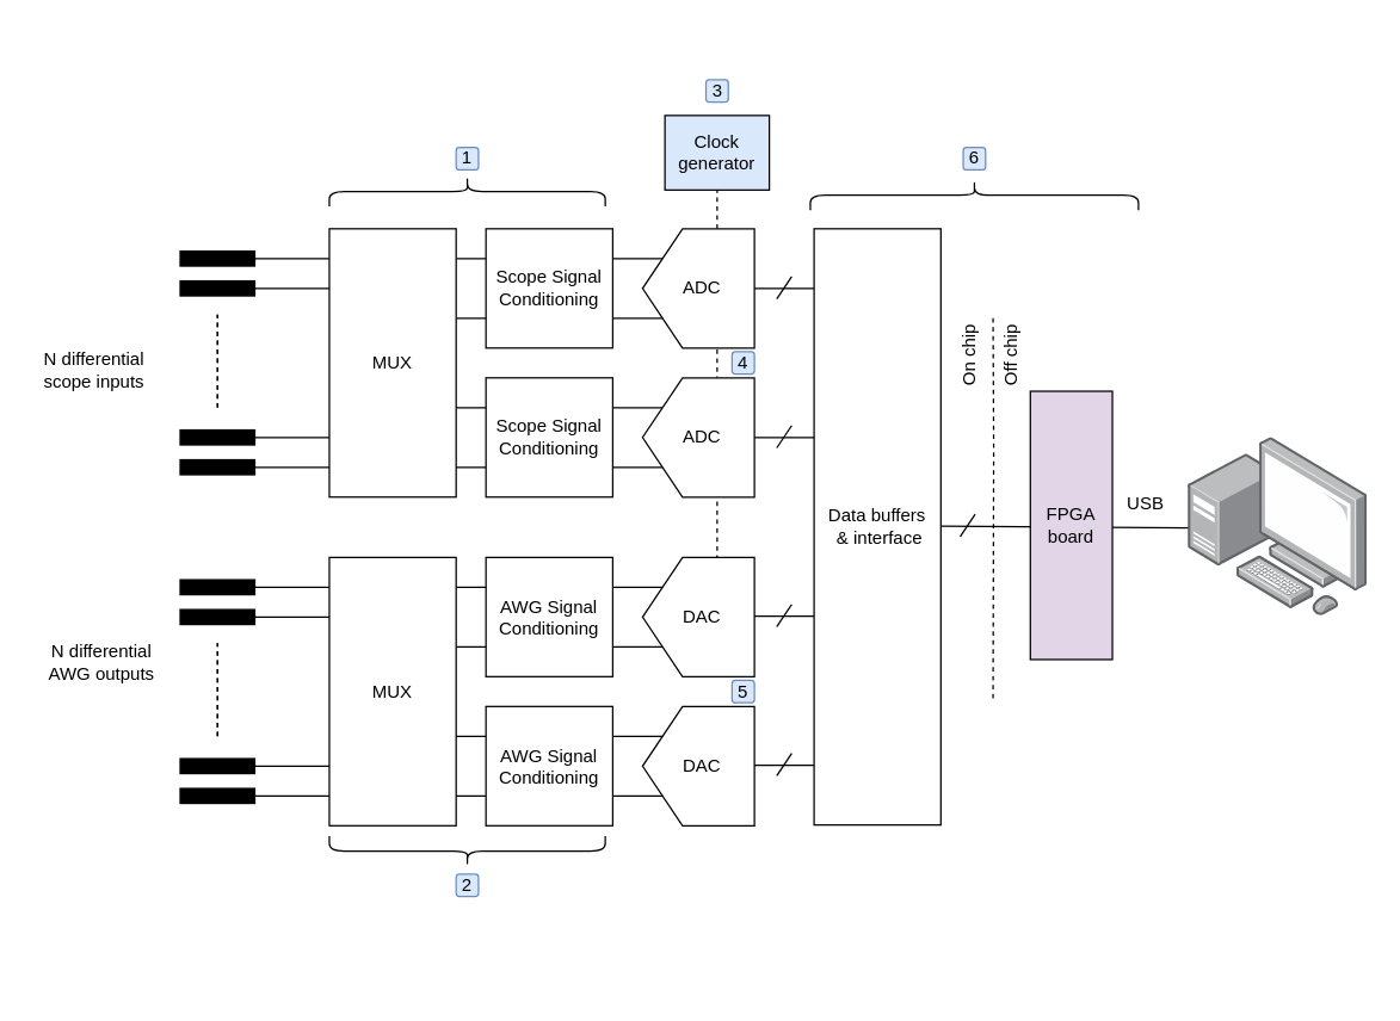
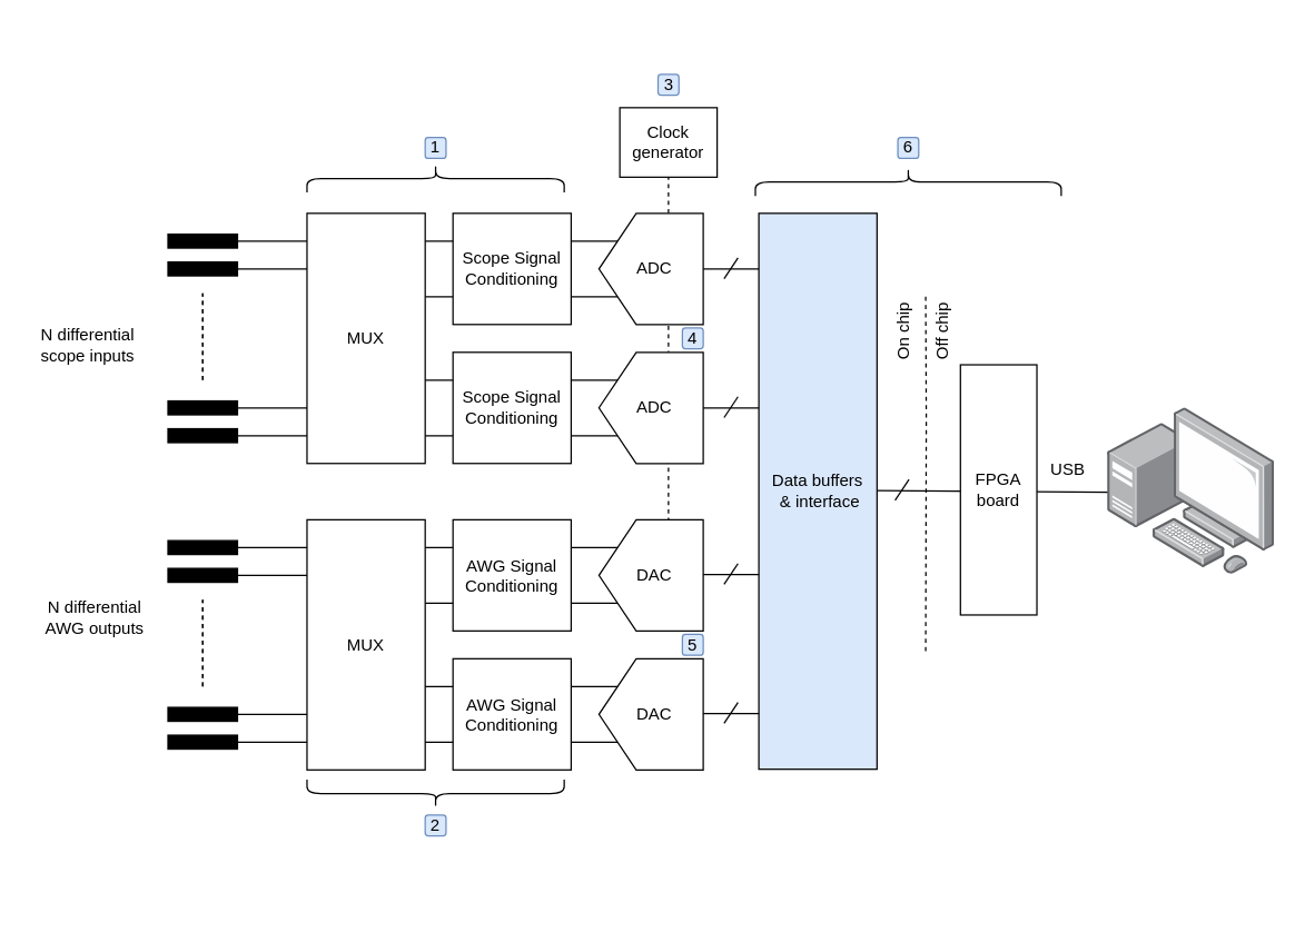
- <mxCell id="30" value="Clock generator" style="rounded=0;whiteSpace=wrap;html=1;fillColor=#dae8fc;" parent="1" vertex="1"><mxGeometry x="445" y="77" width="70" height="50" as="geometry" /></mxCell>
+ <mxCell id="30" value="Clock generator" style="rounded=0;whiteSpace=wrap;html=1;" parent="1" vertex="1"><mxGeometry x="445" y="77" width="70" height="50" as="geometry" /></mxCell>
- <mxCell id="26" value="FPGA board" style="rounded=0;whiteSpace=wrap;html=1;fillColor=#e1d5e7;" parent="1" vertex="1"><mxGeometry x="690" y="262" width="55" height="180" as="geometry" /></mxCell>
+ <mxCell id="26" value="FPGA board" style="rounded=0;whiteSpace=wrap;html=1;" parent="1" vertex="1"><mxGeometry x="690" y="262" width="55" height="180" as="geometry" /></mxCell>
- <mxCell id="60" value="Data buffers&lt;br&gt;&amp;nbsp;&amp;amp; interface" style="rounded=0;whiteSpace=wrap;html=1;" parent="1" vertex="1"><mxGeometry x="545" y="153" width="85" height="400" as="geometry" /></mxCell>
+ <mxCell id="60" value="Data buffers&lt;br&gt;&amp;nbsp;&amp;amp; interface" style="rounded=0;whiteSpace=wrap;html=1;fillColor=#dae8fc;" parent="1" vertex="1"><mxGeometry x="545" y="153" width="85" height="400" as="geometry" /></mxCell>
